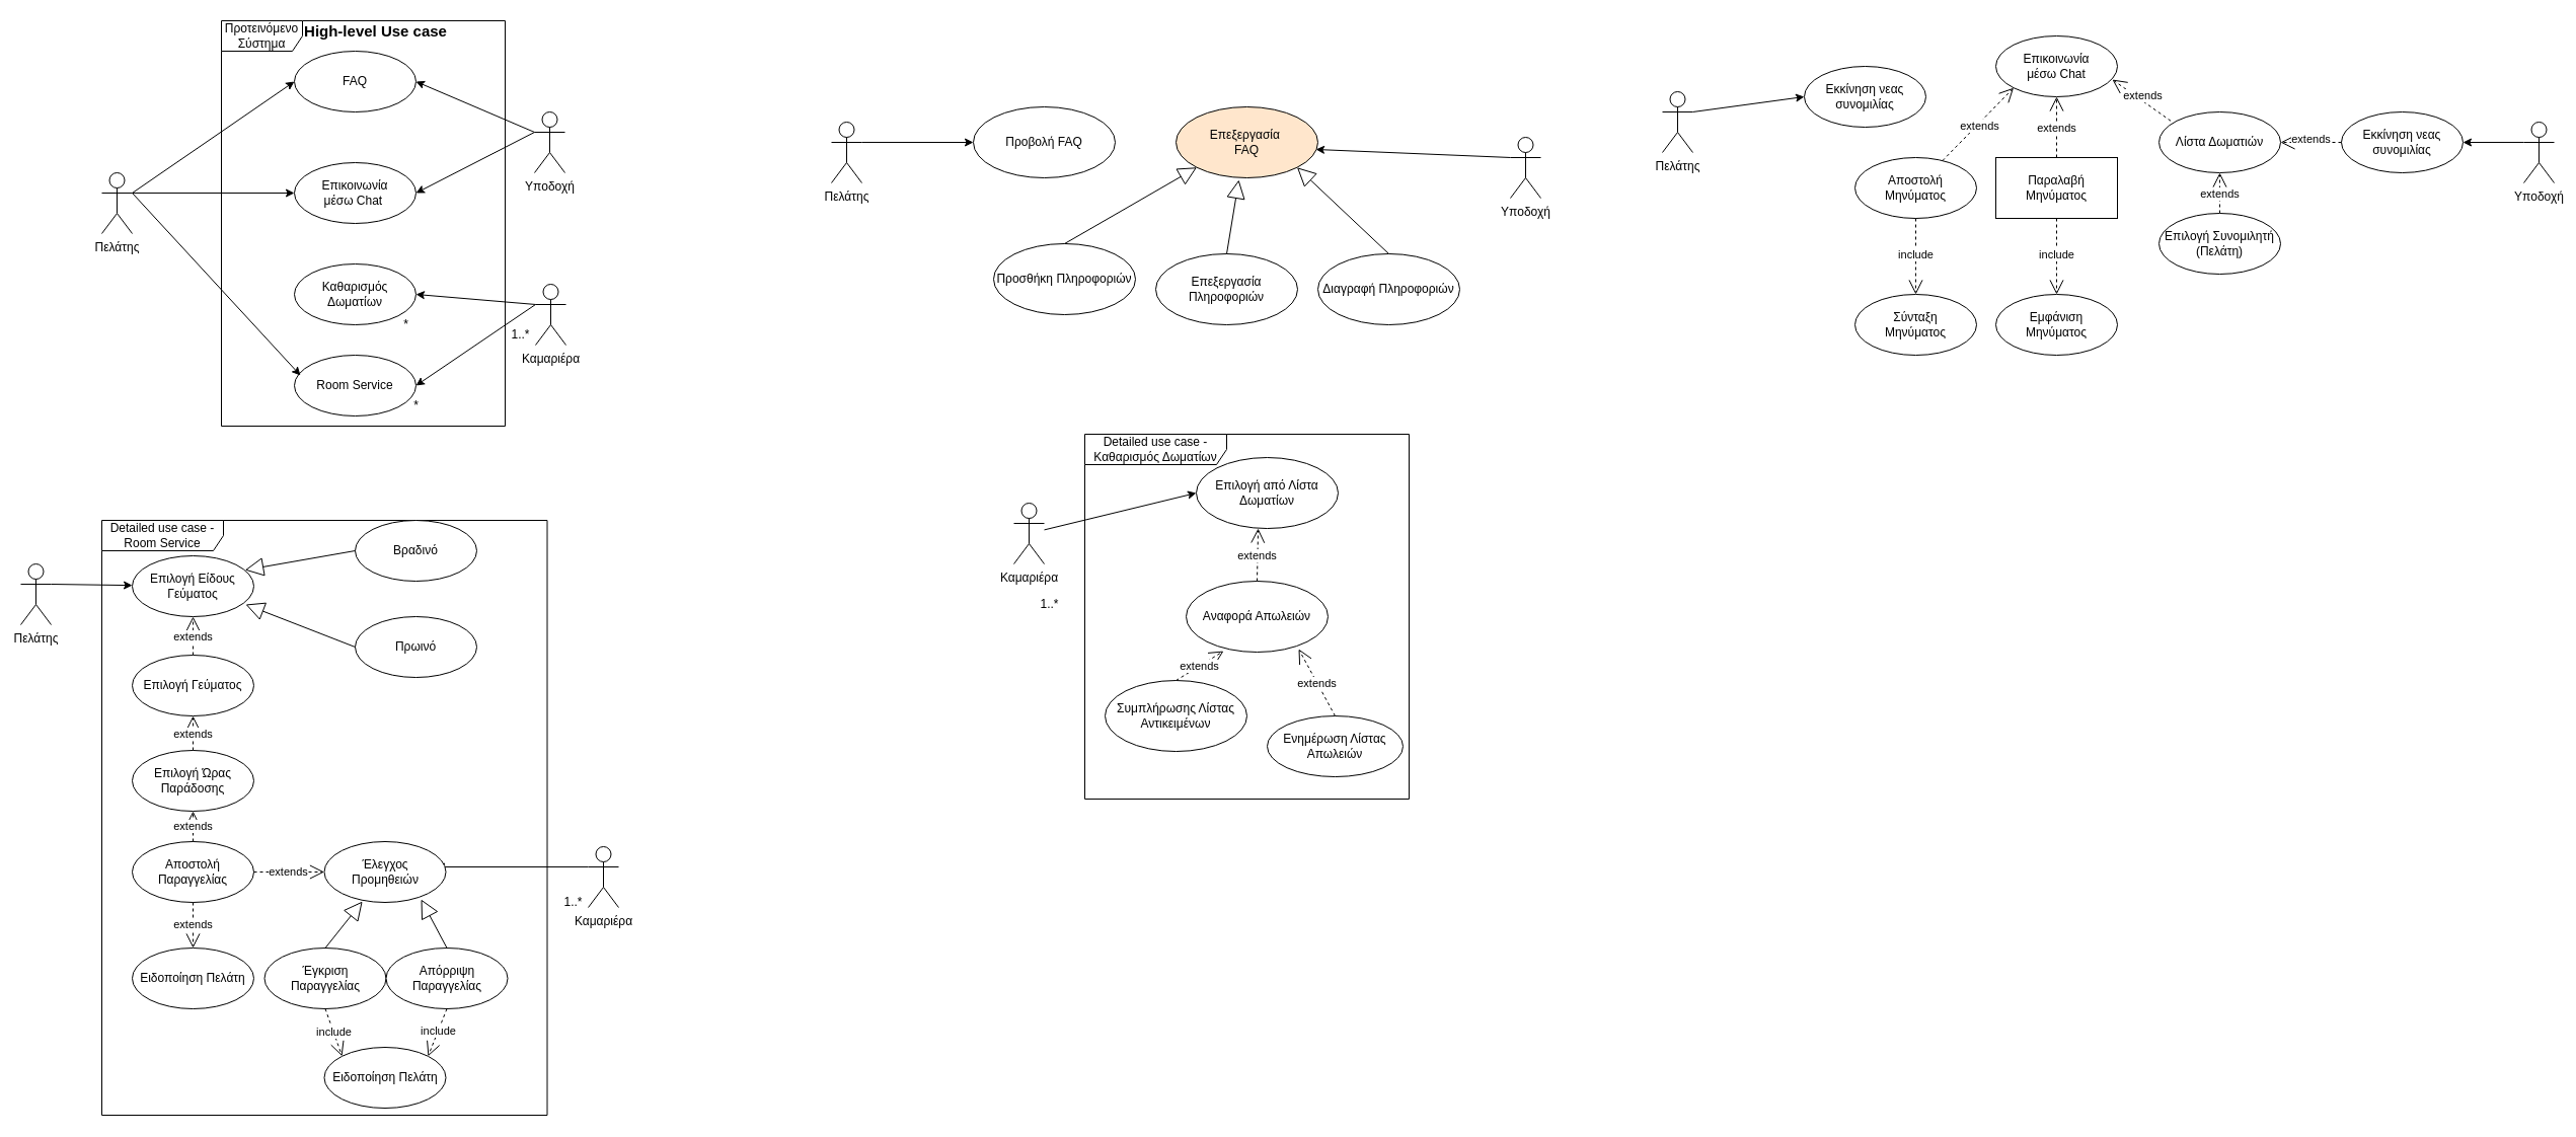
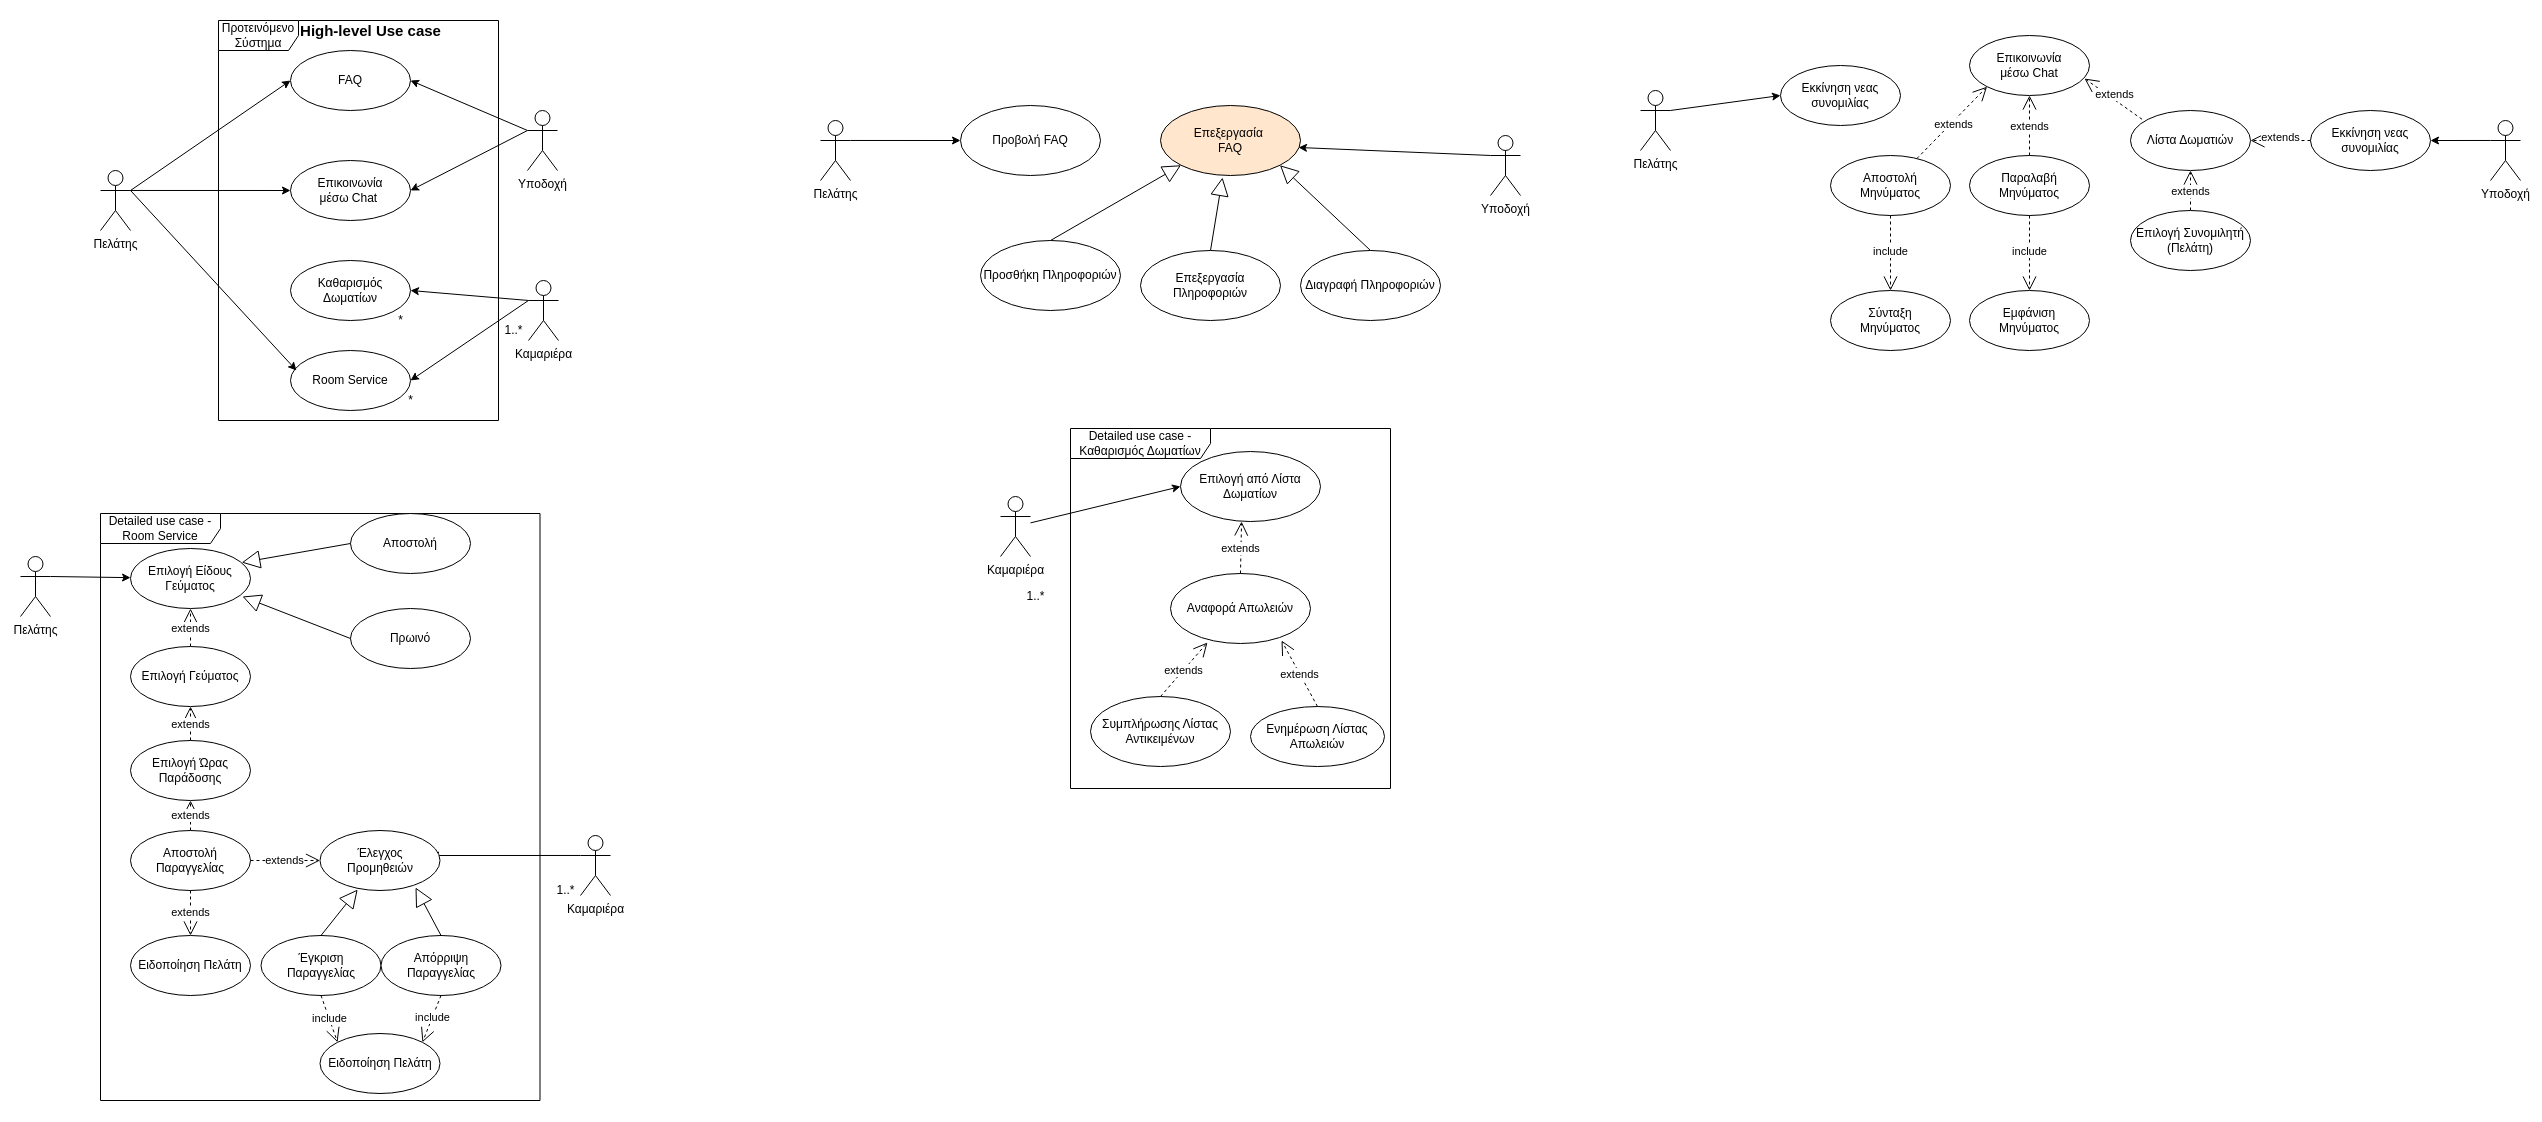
- <mxCell id="32" value="Παραλαβή Μηνύματος" style="whiteSpace=wrap;html=1;rounded=0;" parent="1" vertex="1"><mxGeometry x="1969" y="155" width="120" height="60" as="geometry" /></mxCell>
+ <mxCell id="32" value="Παραλαβή Μηνύματος" style="ellipse;whiteSpace=wrap;html=1;" parent="1" vertex="1"><mxGeometry x="1969" y="155" width="120" height="60" as="geometry" /></mxCell>
- <mxCell id="54" value="Βραδινό" style="ellipse;whiteSpace=wrap;html=1;" parent="1" vertex="1"><mxGeometry x="350" y="513.01" width="120" height="60" as="geometry" /></mxCell>
+ <mxCell id="54" value="Αποστολή" style="ellipse;whiteSpace=wrap;html=1;" parent="1" vertex="1"><mxGeometry x="350" y="513.01" width="120" height="60" as="geometry" /></mxCell>
- <mxCell id="49" value="Συμπλήρωσης Λίστας Αντικειμένων" style="ellipse;whiteSpace=wrap;html=1;" parent="1" vertex="1"><mxGeometry x="1090" y="671.02" width="140" height="70" as="geometry" /></mxCell>
+ <mxCell id="49" value="Συμπλήρωσης Λίστας Αντικειμένων" style="ellipse;whiteSpace=wrap;html=1;" parent="1" vertex="1"><mxGeometry x="1090" y="696.02" width="140" height="70" as="geometry" /></mxCell>
